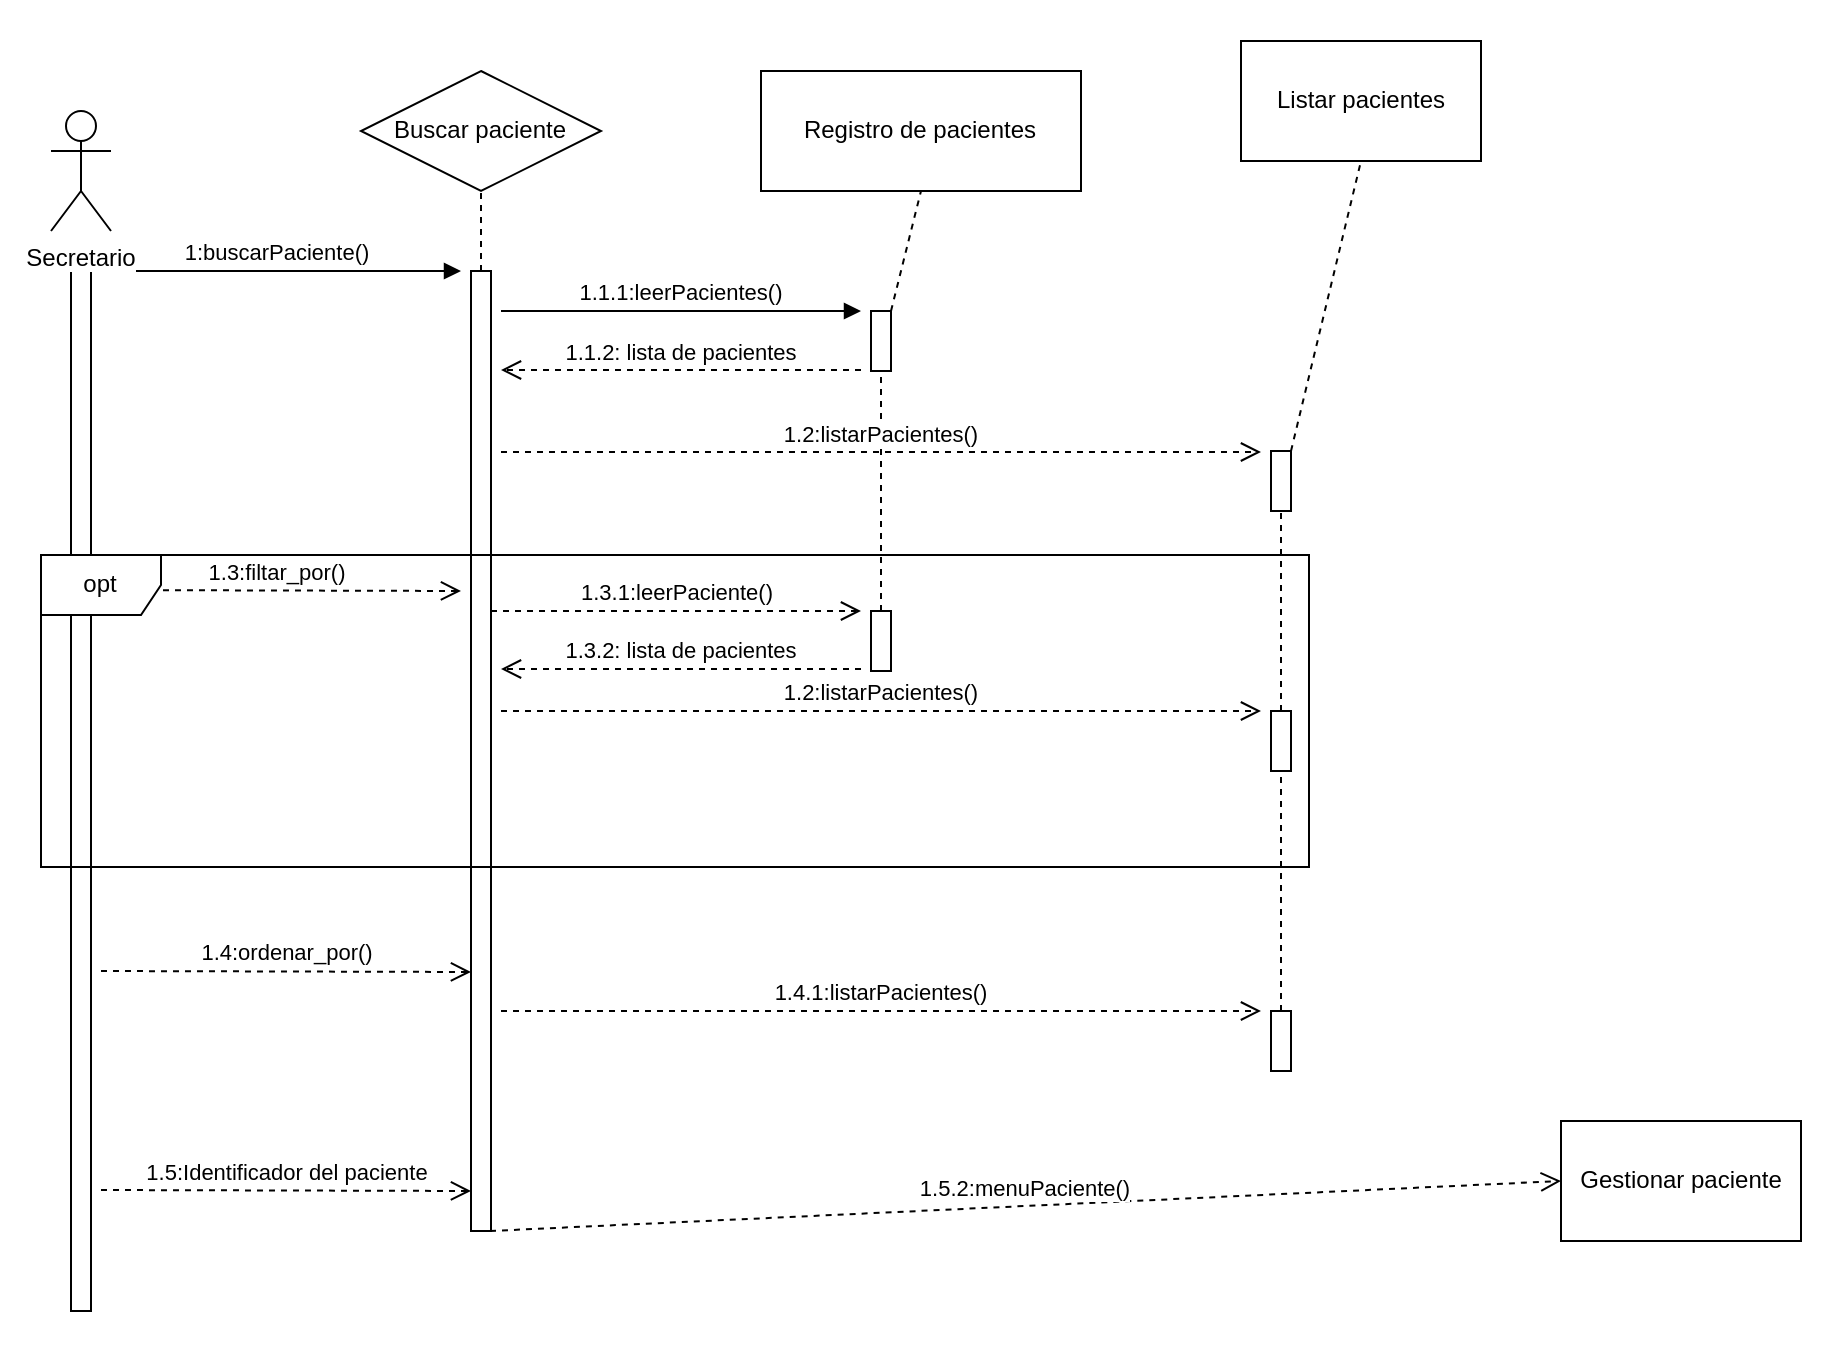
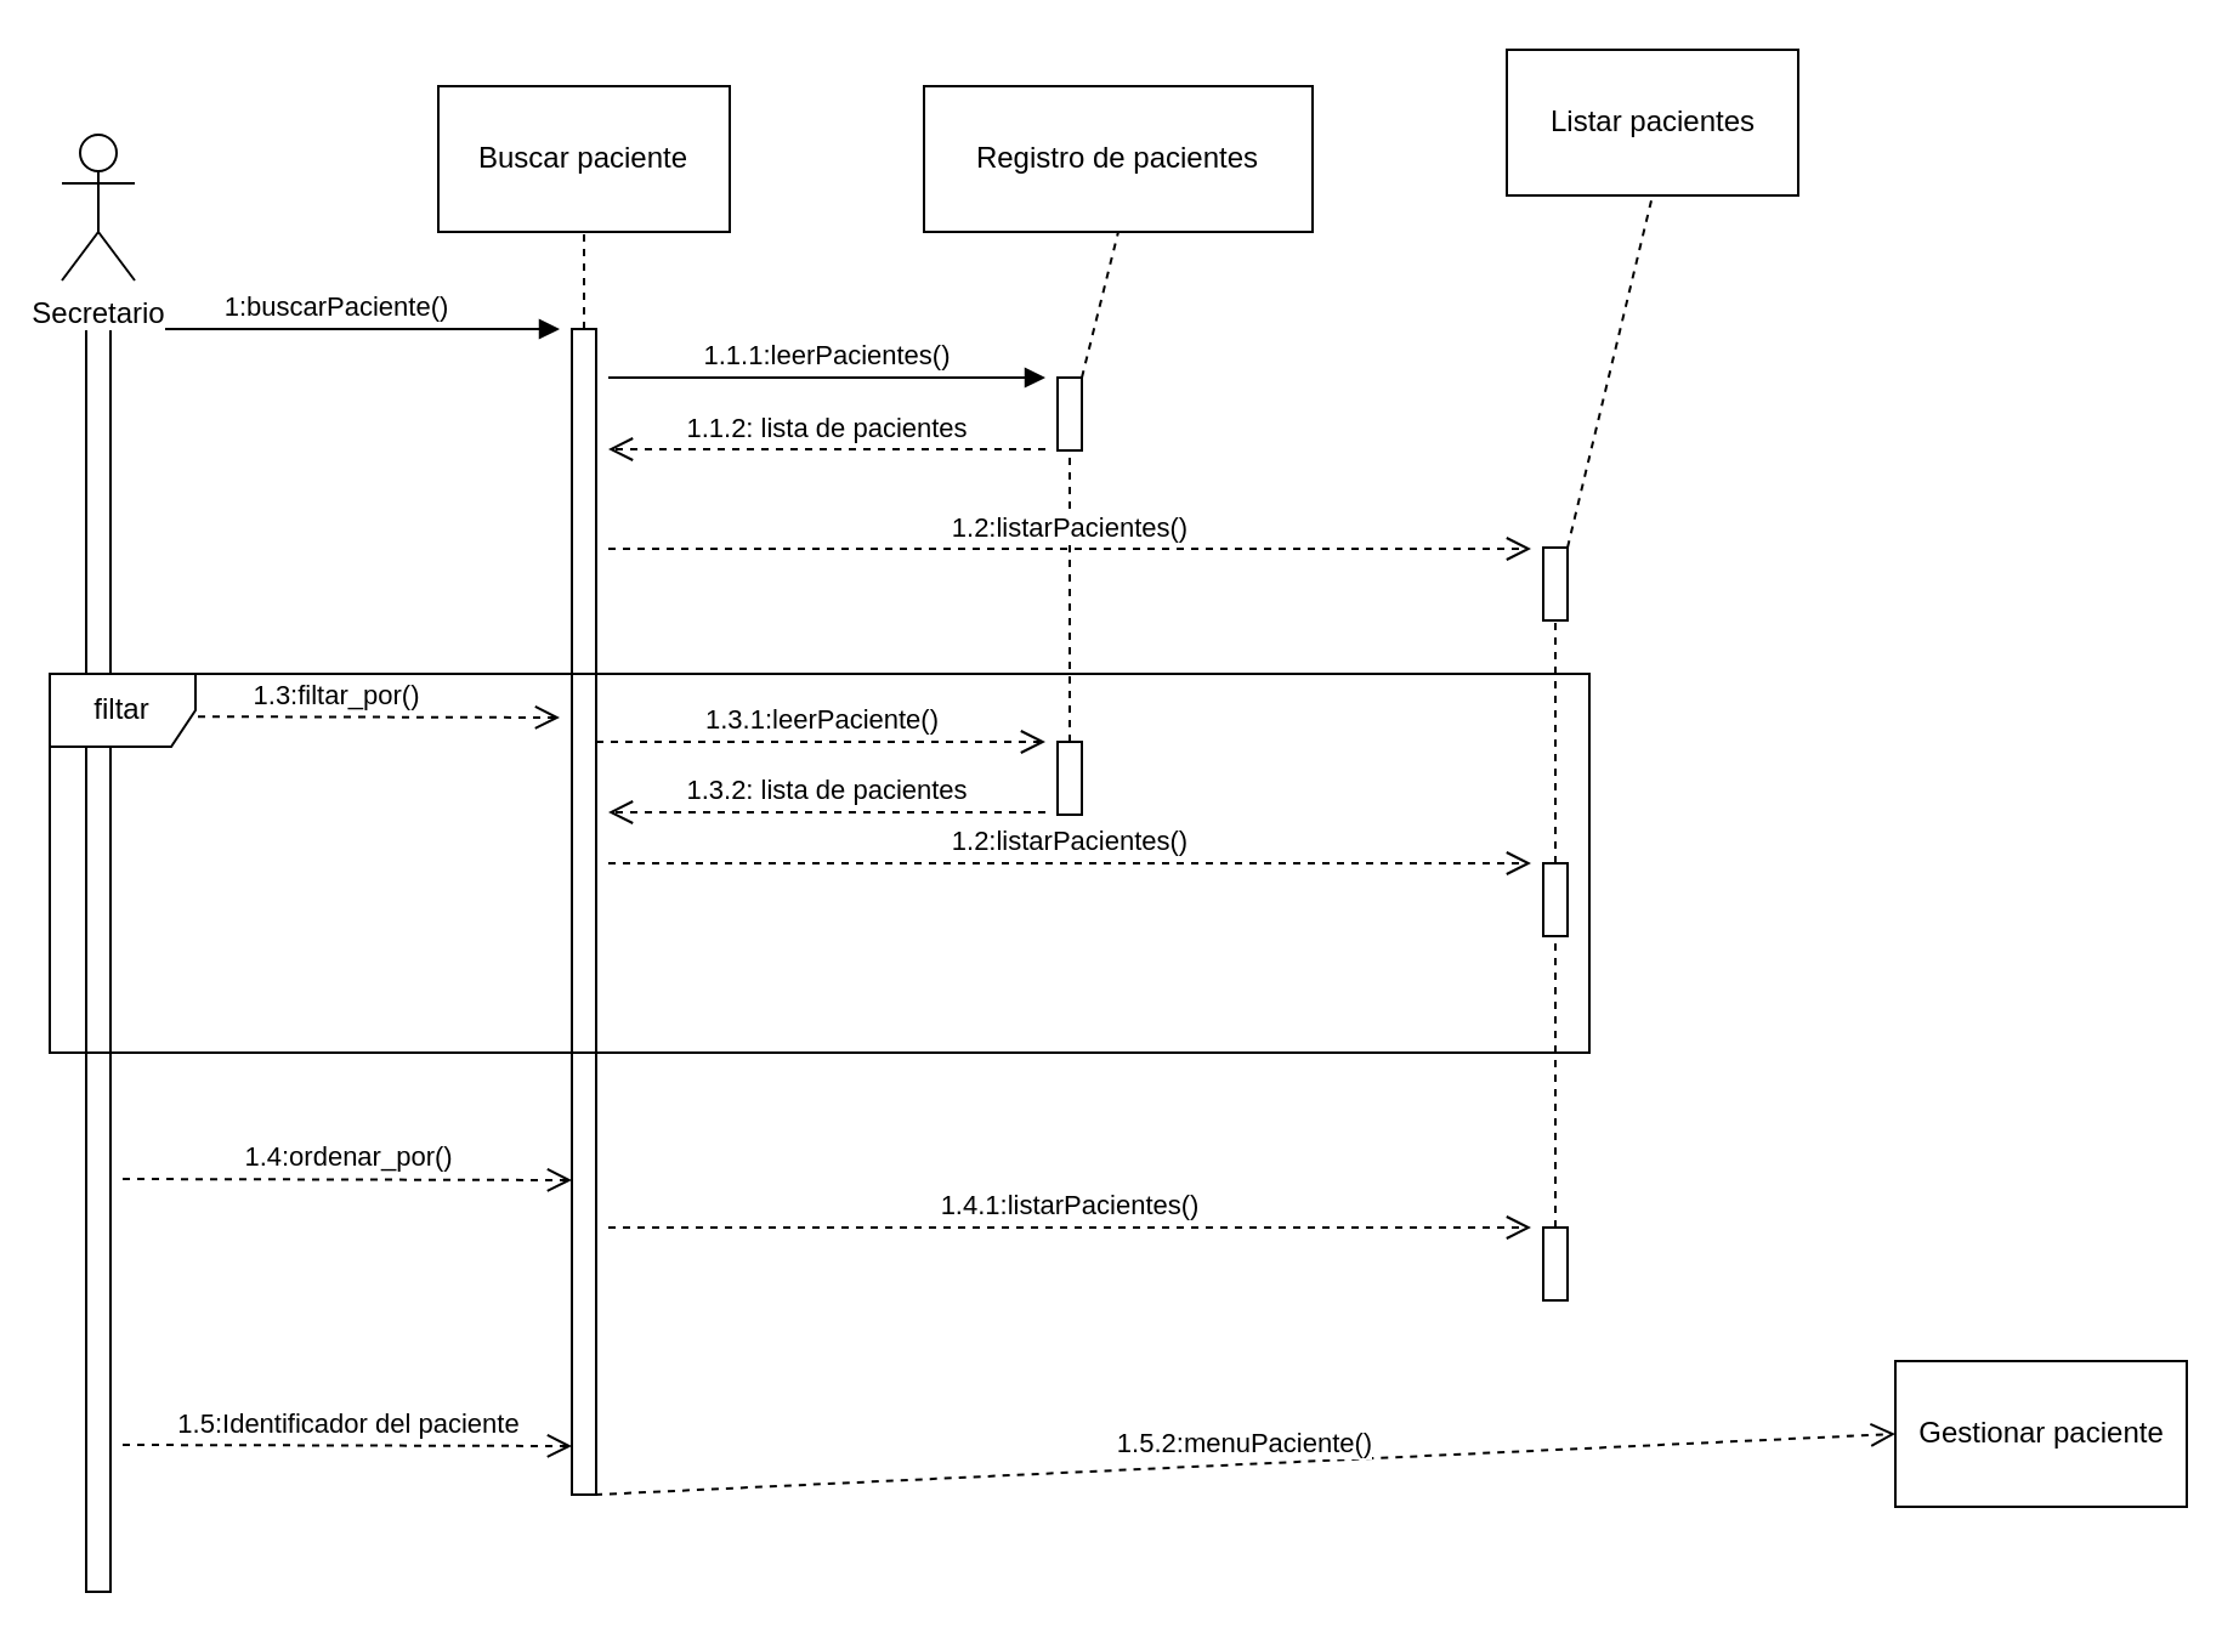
- <mxCell id="2" value="Buscar paciente" style="rhombus;whiteSpace=wrap;html=1;" parent="1" vertex="1"><mxGeometry x="180" y="35" width="120" height="60" as="geometry" /></mxCell>
+ <mxCell id="2" value="Buscar paciente" style="rounded=0;whiteSpace=wrap;html=1;" parent="1" vertex="1"><mxGeometry x="180" y="35" width="120" height="60" as="geometry" /></mxCell>
- <mxCell id="26" value="opt" style="shape=umlFrame;whiteSpace=wrap;html=1;" parent="1" vertex="1"><mxGeometry x="20" y="277" width="634" height="156" as="geometry" /></mxCell>
+ <mxCell id="26" value="filtar" style="shape=umlFrame;whiteSpace=wrap;html=1;" parent="1" vertex="1"><mxGeometry x="20" y="277" width="634" height="156" as="geometry" /></mxCell>
